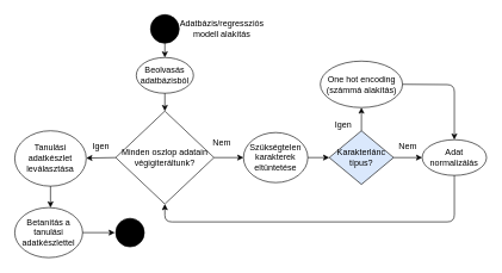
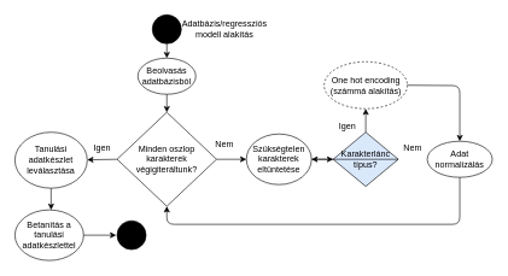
- <mxCell id="14" value="One hot encoding (számmá alakítás)" style="ellipse;whiteSpace=wrap;html=1;fillColor=#FFFFFF;" vertex="1" parent="1"><mxGeometry x="447.5" y="85" width="115" height="65" as="geometry" /></mxCell>
+ <mxCell id="14" value="One hot encoding (számmá alakítás)" style="ellipse;whiteSpace=wrap;html=1;fillColor=#FFFFFF;dashed=1;" vertex="1" parent="1"><mxGeometry x="447.5" y="85" width="115" height="65" as="geometry" /></mxCell>
- <mxCell id="7" value="Minden oszlop adatain végigiteráltunk?" style="rhombus;whiteSpace=wrap;html=1;" vertex="1" parent="1"><mxGeometry x="161.25" y="155" width="137.5" height="130" as="geometry" /></mxCell>
+ <mxCell id="7" value="Minden oszlop karakterek végigiteráltunk?" style="rhombus;whiteSpace=wrap;html=1;" vertex="1" parent="1"><mxGeometry x="161.25" y="155" width="137.5" height="130" as="geometry" /></mxCell>
- <mxCell id="16" value="" style="endArrow=classic;html=1;exitX=1;exitY=0.5;exitDx=0;exitDy=0;" edge="1" parent="1" source="12" target="17"><mxGeometry width="50" height="50" relative="1" as="geometry"><mxPoint x="380" y="240" as="sourcePoint" /><mxPoint x="590" y="220" as="targetPoint" /></mxGeometry></mxCell>
+ <mxCell id="16" value="" style="endArrow=classic;html=1;exitX=1;exitY=0.5;exitDx=0;exitDy=0;" edge="1" parent="1" source="12" target="9"><mxGeometry width="50" height="50" relative="1" as="geometry"><mxPoint x="380" y="240" as="sourcePoint" /><mxPoint x="590" y="220" as="targetPoint" /></mxGeometry></mxCell>
